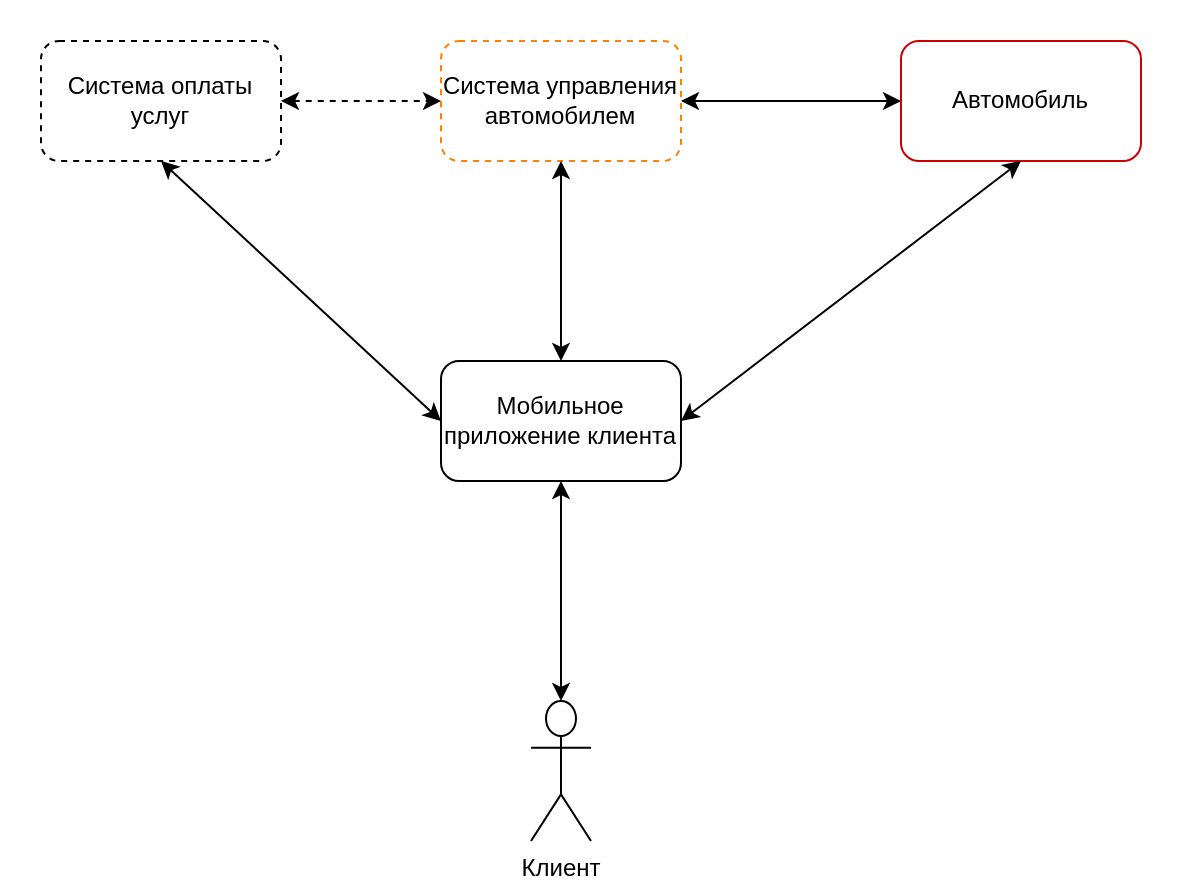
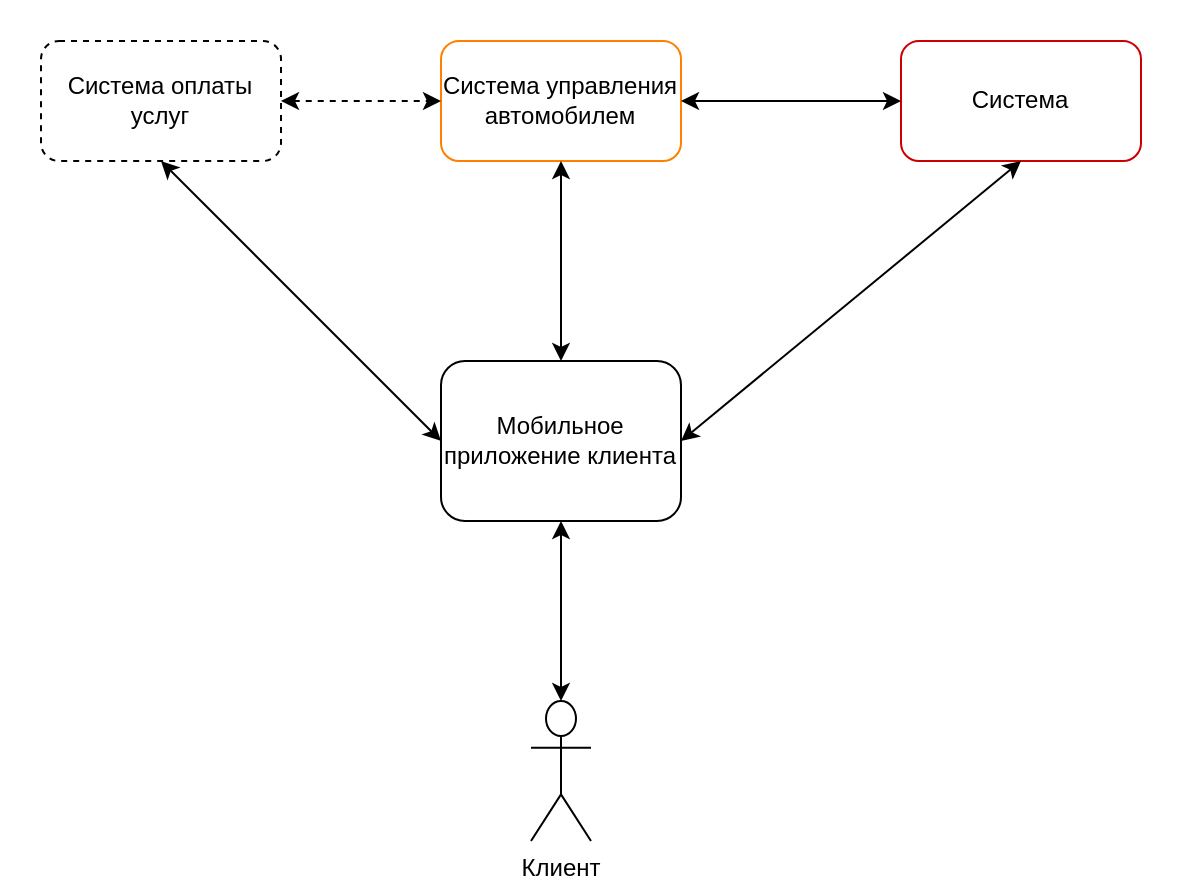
- <mxCell id="3" value="Система управления автомобилем" style="rounded=1;whiteSpace=wrap;html=1;strokeColor=#FF8000;dashed=1;" vertex="1" parent="1"><mxGeometry x="220" y="20" width="120" height="60" as="geometry" /></mxCell>
+ <mxCell id="3" value="Система управления автомобилем" style="rounded=1;whiteSpace=wrap;html=1;strokeColor=#FF8000;" vertex="1" parent="1"><mxGeometry x="220" y="20" width="120" height="60" as="geometry" /></mxCell>
- <mxCell id="4" value="Автомобиль" style="rounded=1;whiteSpace=wrap;html=1;strokeColor=#CC0000;" vertex="1" parent="1"><mxGeometry x="450" y="20" width="120" height="60" as="geometry" /></mxCell>
+ <mxCell id="4" value="Система" style="rounded=1;whiteSpace=wrap;html=1;strokeColor=#CC0000;" vertex="1" parent="1"><mxGeometry x="450" y="20" width="120" height="60" as="geometry" /></mxCell>
- <mxCell id="5" value="Мобильное приложение клиента" style="rounded=1;whiteSpace=wrap;html=1;" vertex="1" parent="1"><mxGeometry x="220" y="180" width="120" height="60" as="geometry" /></mxCell>
+ <mxCell id="5" value="Мобильное приложение клиента" style="rounded=1;whiteSpace=wrap;html=1;" vertex="1" parent="1"><mxGeometry x="220" y="180" width="120" height="80" as="geometry" /></mxCell>
